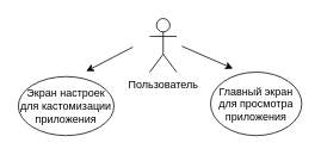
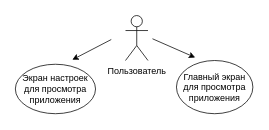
- <mxCell id="5" value="Экран настроек для кастомизации приложения" style="ellipse;whiteSpace=wrap;html=1;" vertex="1" parent="1"><mxGeometry x="20" y="85" width="107" height="66" as="geometry" /></mxCell>
+ <mxCell id="5" value="Экран настроек для просмотра приложения" style="ellipse;whiteSpace=wrap;html=1;" vertex="1" parent="1"><mxGeometry x="20" y="85" width="107" height="66" as="geometry" /></mxCell>
